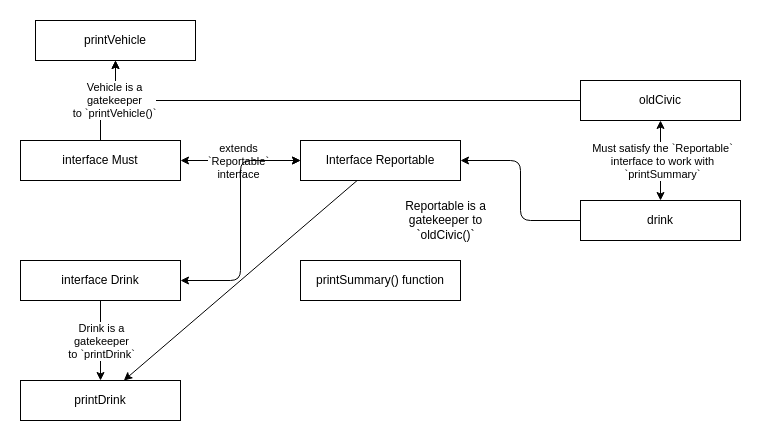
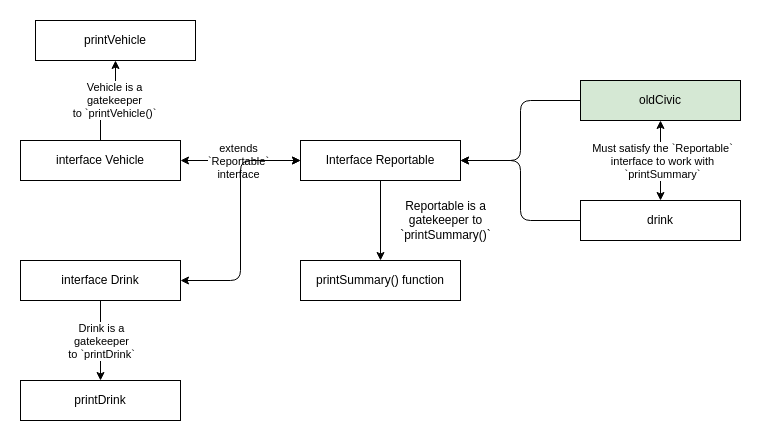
- <mxCell id="9" style="edgeStyle=orthogonalEdgeStyle;html=1;" edge="1" parent="1" source="12" target="21"><mxGeometry relative="1" as="geometry" /></mxCell>
+ <mxCell id="9" style="edgeStyle=orthogonalEdgeStyle;html=1;entryX=1;entryY=0.5;entryDx=0;entryDy=0;" edge="1" parent="1" source="12" target="6"><mxGeometry relative="1" as="geometry" /></mxCell>
- <mxCell id="12" value="oldCivic" style="whiteSpace=wrap;html=1;" vertex="1" parent="1"><mxGeometry x="580" y="80" width="160" height="40" as="geometry" /></mxCell>
+ <mxCell id="12" value="oldCivic" style="whiteSpace=wrap;html=1;fillColor=#d5e8d4;" vertex="1" parent="1"><mxGeometry x="580" y="80" width="160" height="40" as="geometry" /></mxCell>
- <mxCell id="15" value="interface Must" style="whiteSpace=wrap;html=1;" vertex="1" parent="1"><mxGeometry x="20" y="140" width="160" height="40" as="geometry" /></mxCell>
+ <mxCell id="15" value="interface Vehicle" style="whiteSpace=wrap;html=1;" vertex="1" parent="1"><mxGeometry x="20" y="140" width="160" height="40" as="geometry" /></mxCell>
- <mxCell id="8" value="Reportable is a&lt;br&gt;gatekeeper to&lt;br&gt;`oldCivic()`" style="text;html=1;align=center;verticalAlign=middle;resizable=0;points=[];autosize=1;strokeColor=none;fillColor=none;" vertex="1" parent="1"><mxGeometry x="390" y="190" width="110" height="60" as="geometry" /></mxCell>
+ <mxCell id="8" value="Reportable is a&lt;br&gt;gatekeeper to&lt;br&gt;`printSummary()`" style="text;html=1;align=center;verticalAlign=middle;resizable=0;points=[];autosize=1;strokeColor=none;fillColor=none;" vertex="1" parent="1"><mxGeometry x="390" y="190" width="110" height="60" as="geometry" /></mxCell>
- <mxCell id="2" style="edgeStyle=none;html=1;" edge="1" parent="1" source="6" target="22"><mxGeometry relative="1" as="geometry" /></mxCell>
+ <mxCell id="2" style="edgeStyle=none;html=1;entryX=0.5;entryY=0;entryDx=0;entryDy=0;" edge="1" parent="1" source="6" target="7"><mxGeometry relative="1" as="geometry" /></mxCell>
